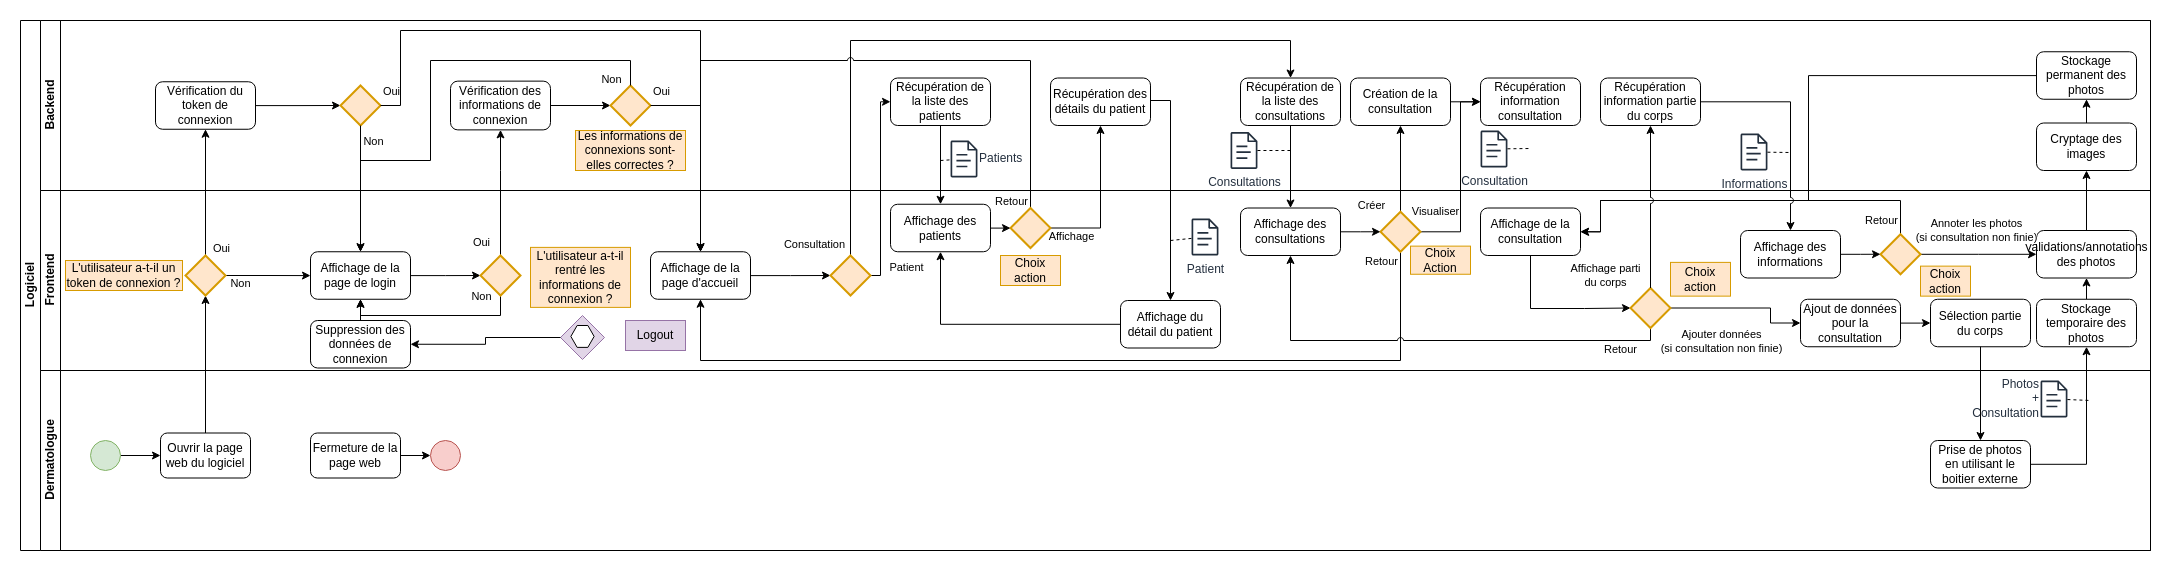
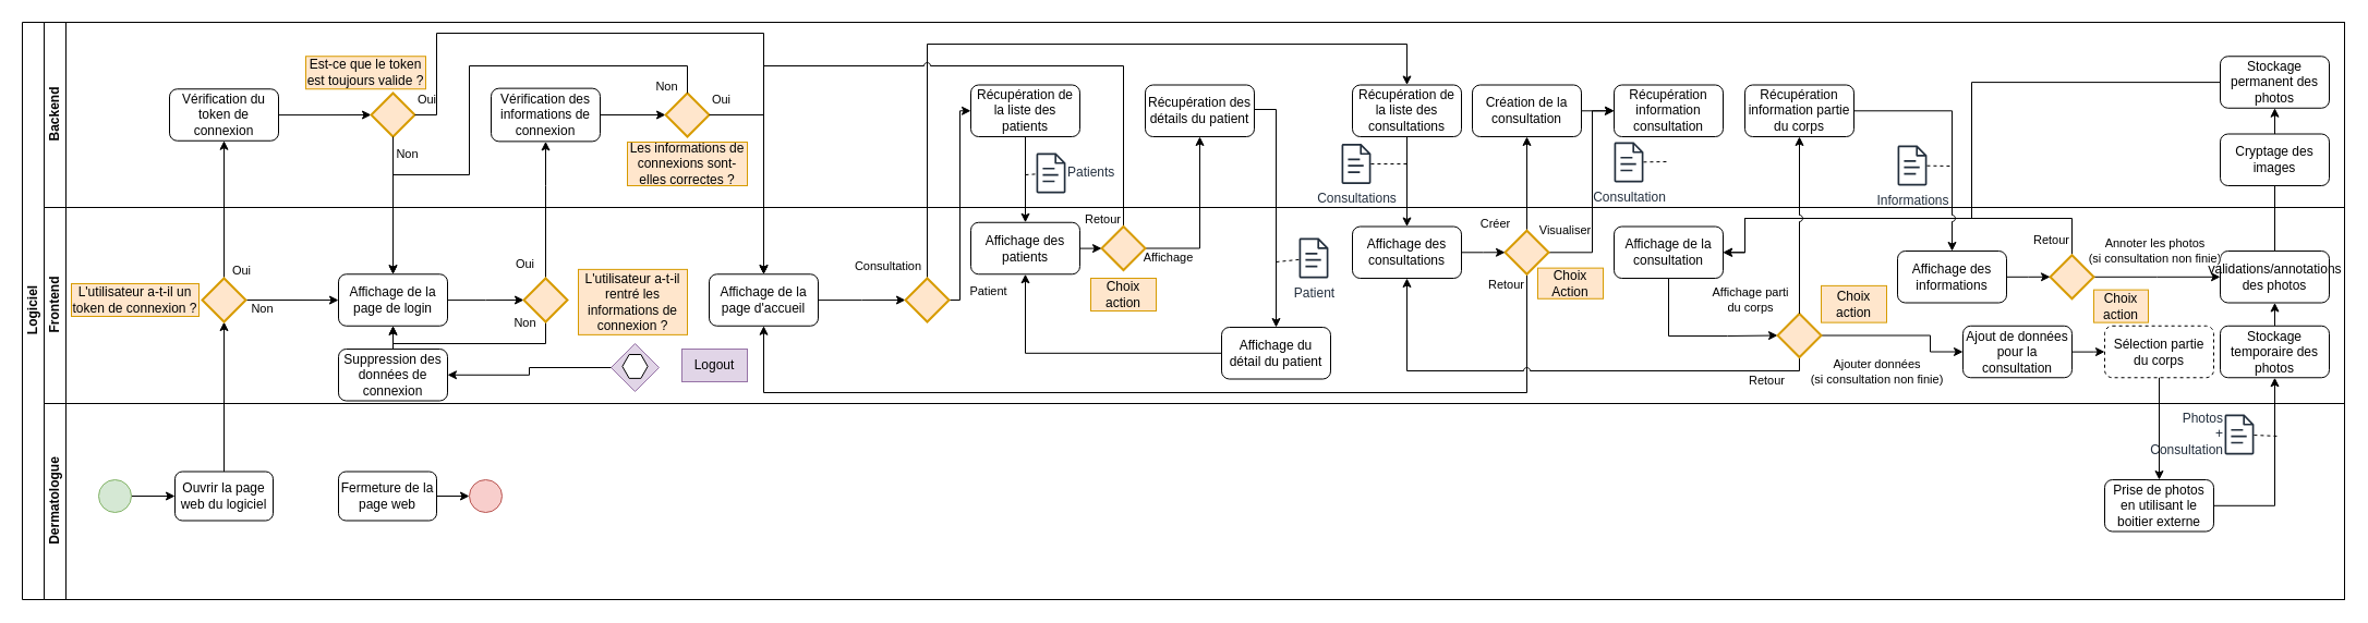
+ <mxCell id="9" value="Est-ce que le token est toujours valide ?" style="text;html=1;align=center;verticalAlign=middle;whiteSpace=wrap;rounded=0;fillColor=#ffe6cc;strokeColor=#d79b00;" parent="5" vertex="1"><mxGeometry x="240" y="31.25" width="110" height="30" as="geometry" /></mxCell>
- <mxCell id="119" style="edgeStyle=orthogonalEdgeStyle;rounded=0;orthogonalLoop=1;jettySize=auto;html=1;" parent="2" source="85" target="25" edge="1"><mxGeometry relative="1" as="geometry" /></mxCell>
+ <mxCell id="119" style="edgeStyle=orthogonalEdgeStyle;rounded=0;orthogonalLoop=1;jettySize=auto;html=1;endArrow=none;" parent="2" source="85" target="25" edge="1"><mxGeometry relative="1" as="geometry" /></mxCell>
- <mxCell id="82" value="Sélection partie du corps" style="rounded=1;whiteSpace=wrap;html=1;" parent="51" vertex="1"><mxGeometry x="1890" y="108.75" width="100" height="47.5" as="geometry" /></mxCell>
+ <mxCell id="82" value="Sélection partie du corps" style="rounded=1;whiteSpace=wrap;html=1;dashed=1;" parent="51" vertex="1"><mxGeometry x="1890" y="108.75" width="100" height="47.5" as="geometry" /></mxCell>
